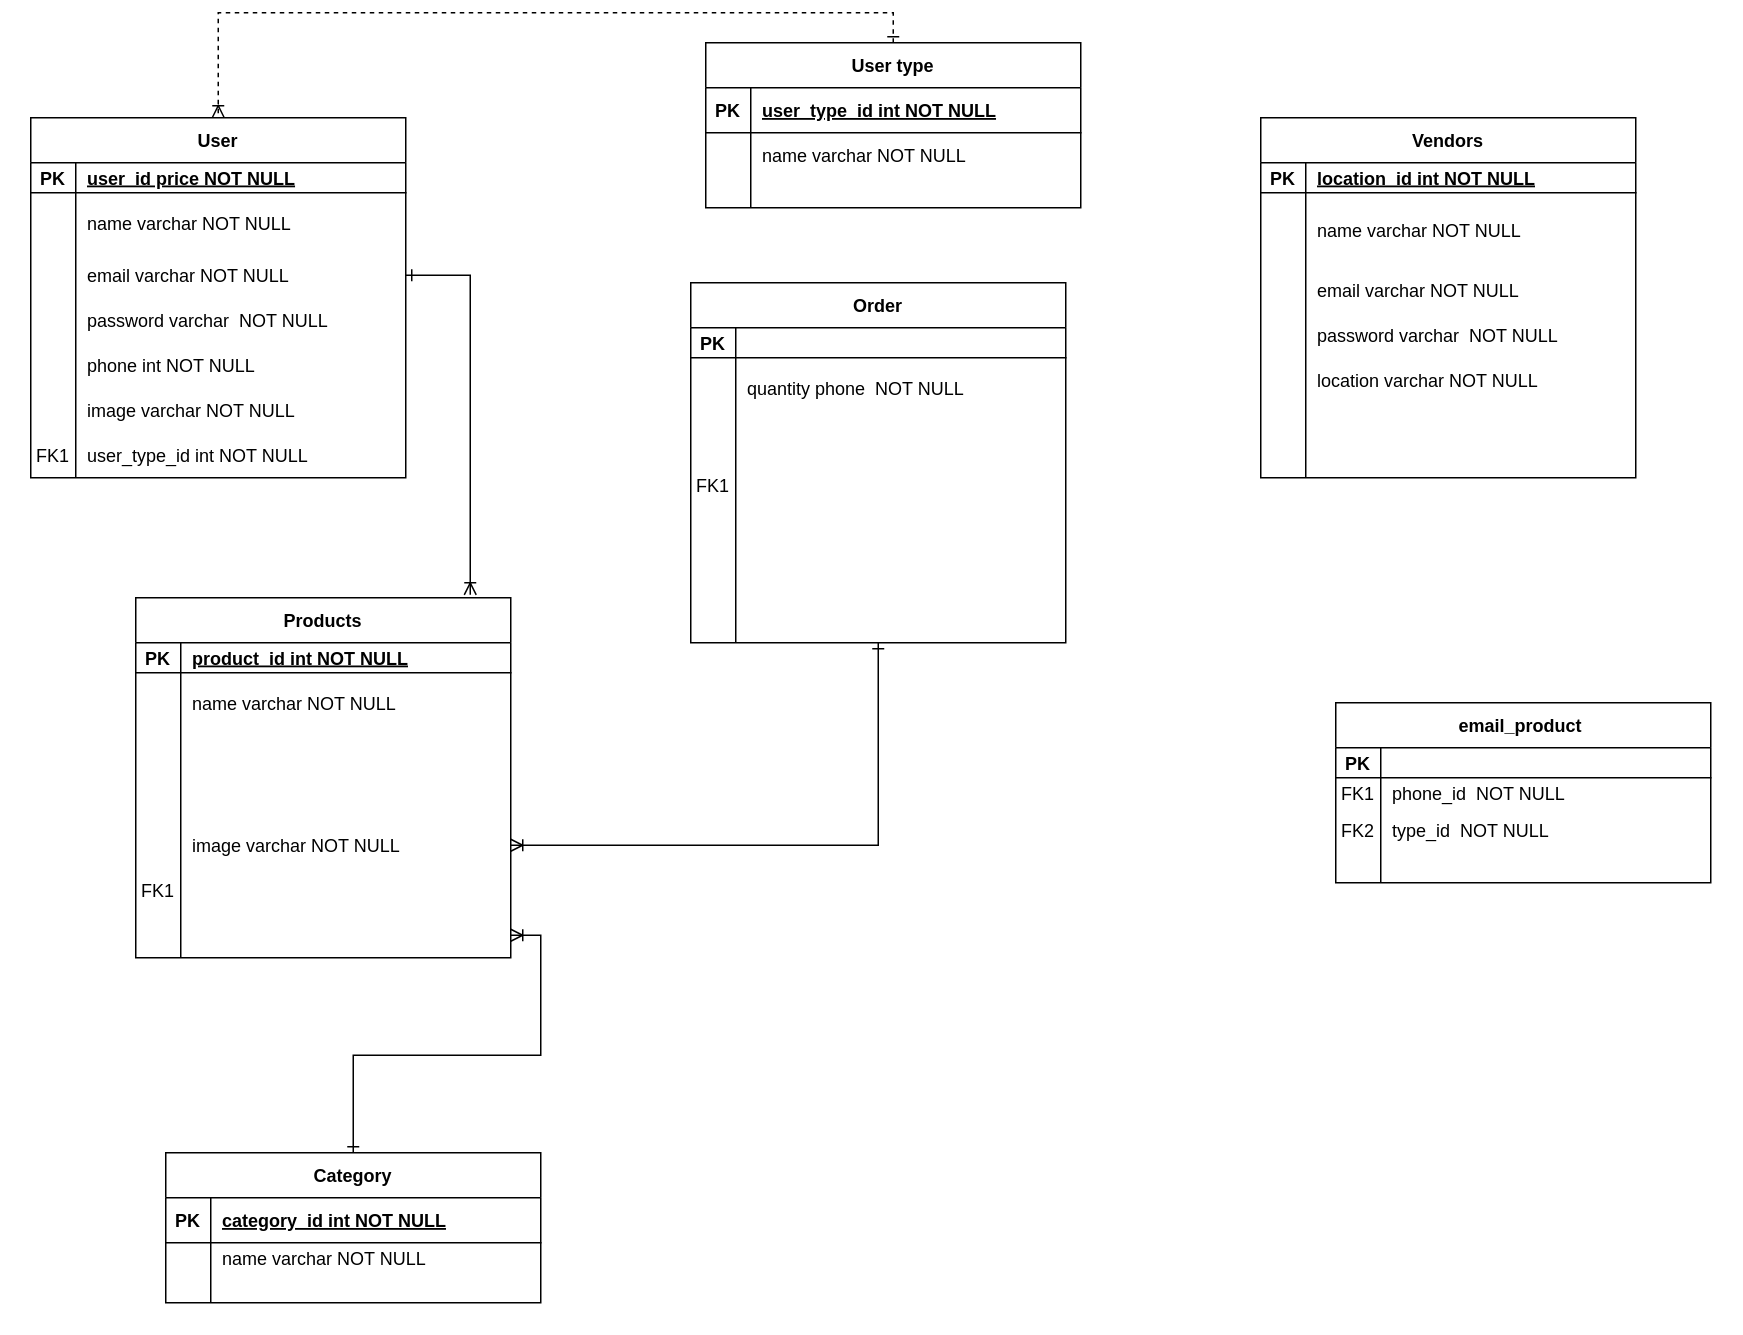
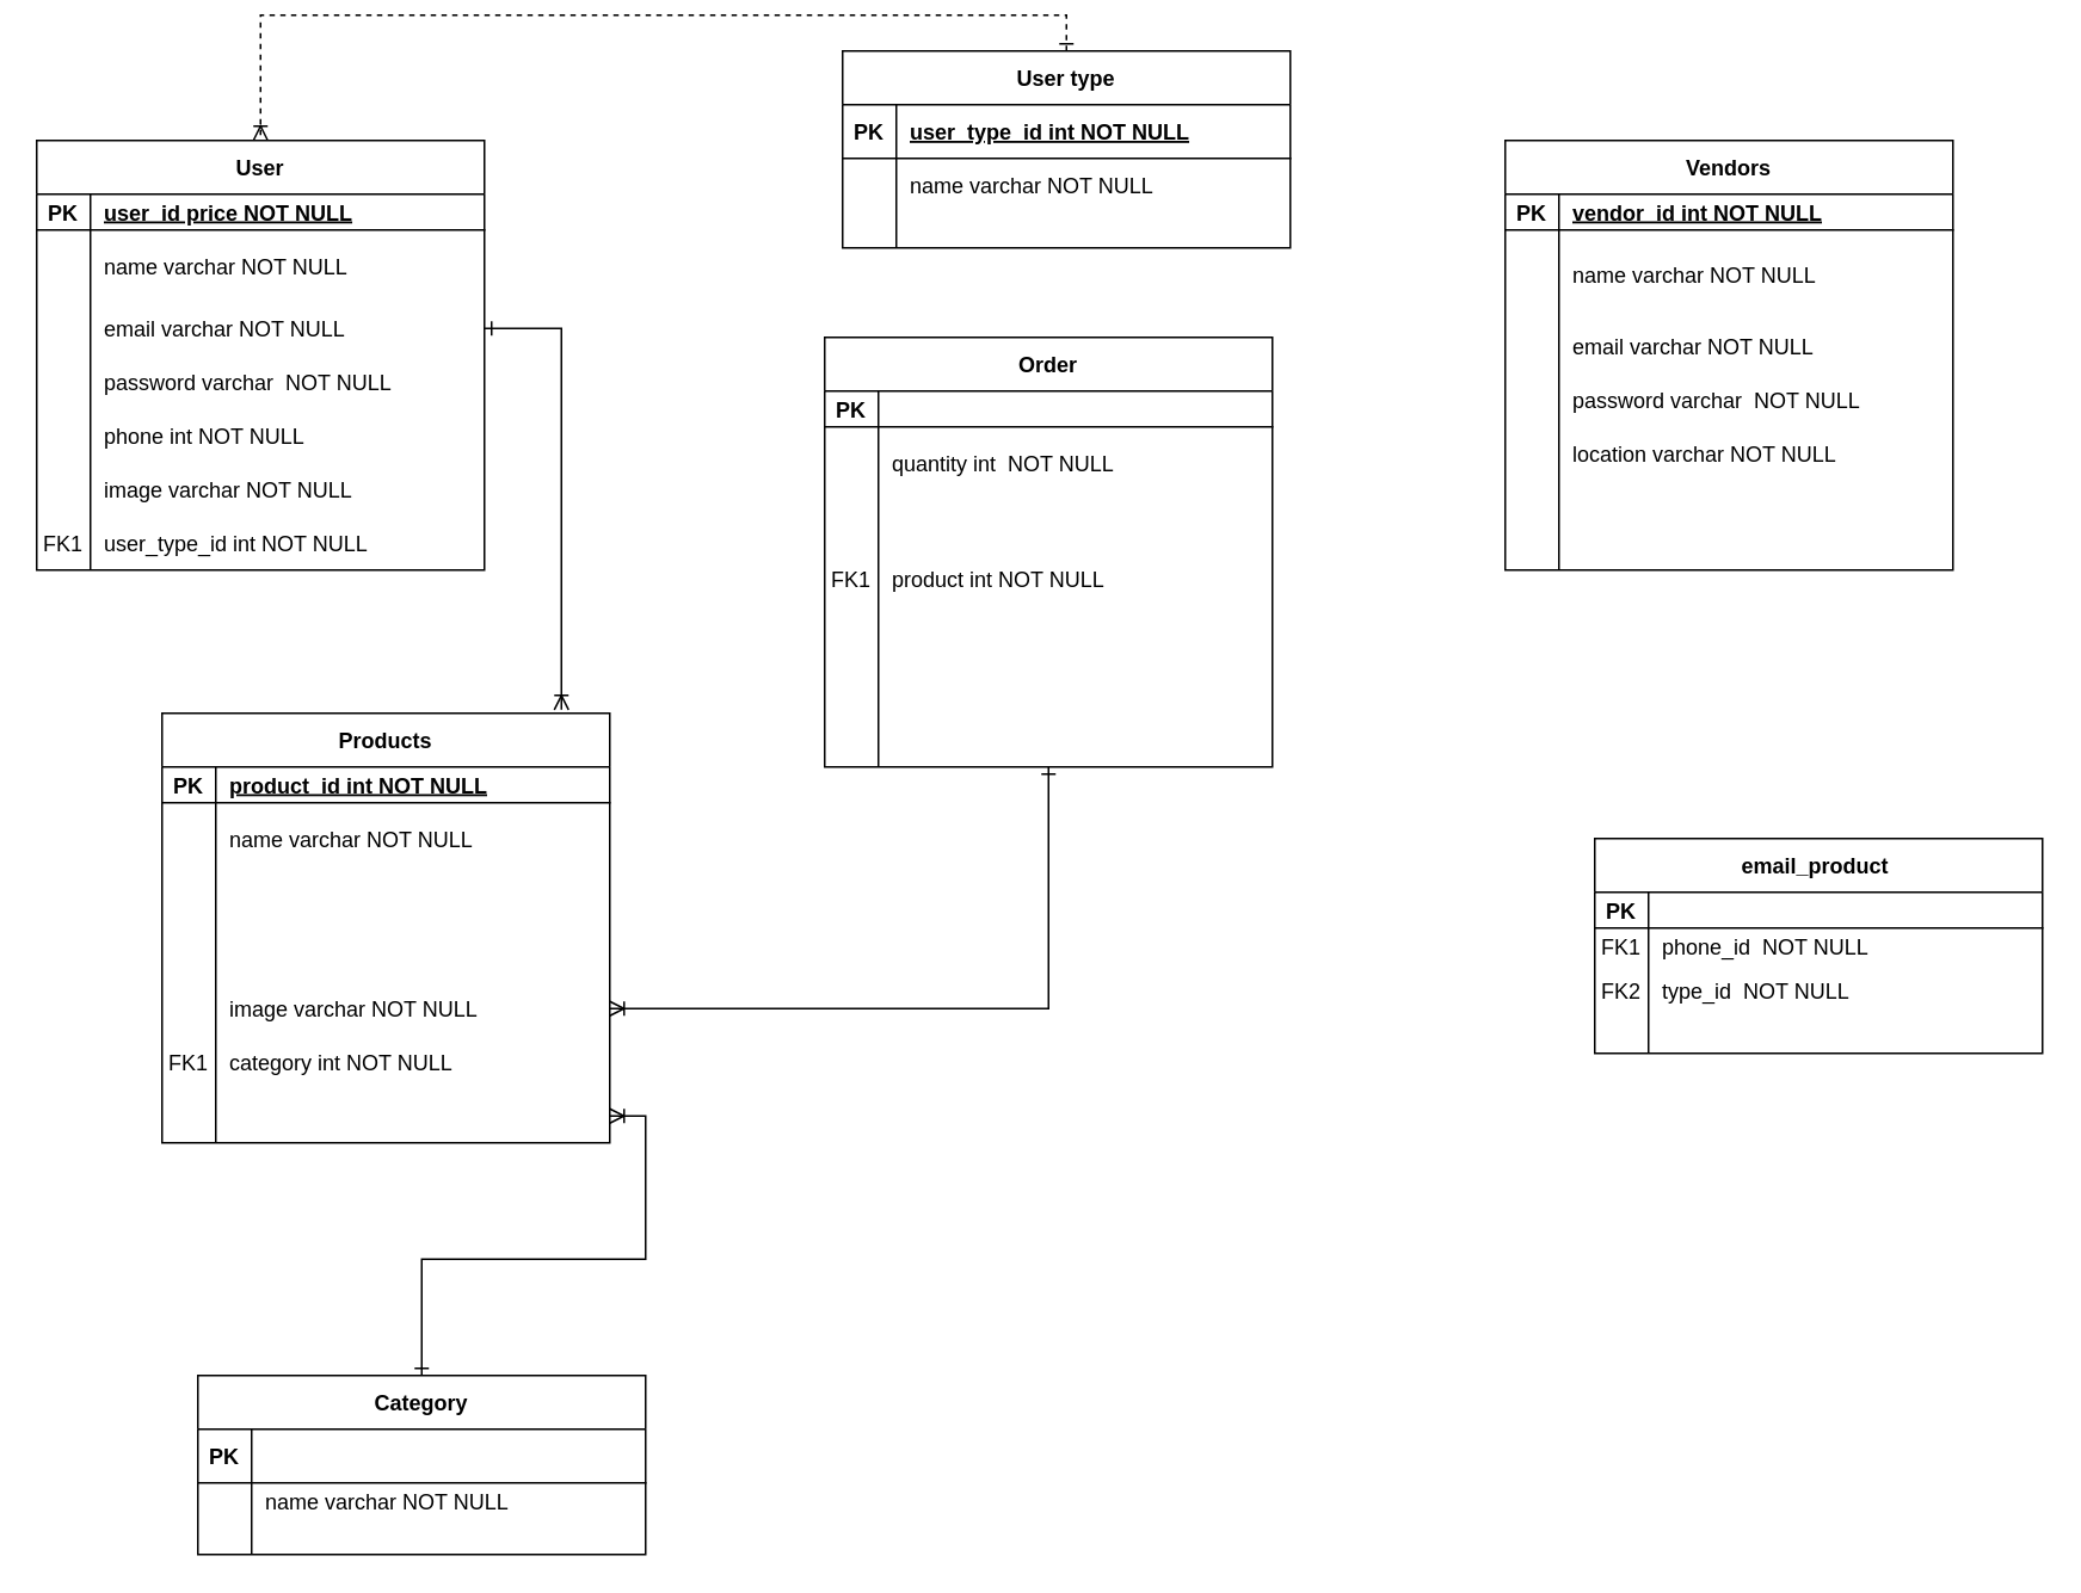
- <mxCell id="27" value="location_id int NOT NULL " style="shape=partialRectangle;overflow=hidden;connectable=0;fillColor=none;top=0;left=0;bottom=0;right=0;align=left;spacingLeft=6;fontStyle=5;" vertex="1" parent="25"><mxGeometry x="30" width="220" height="20" as="geometry" /></mxCell>
+ <mxCell id="27" value="vendor_id int NOT NULL " style="shape=partialRectangle;overflow=hidden;connectable=0;fillColor=none;top=0;left=0;bottom=0;right=0;align=left;spacingLeft=6;fontStyle=5;" vertex="1" parent="25"><mxGeometry x="30" width="220" height="20" as="geometry" /></mxCell>
- <mxCell id="106" value="quantity phone  NOT NULL" style="shape=partialRectangle;overflow=hidden;connectable=0;fillColor=none;top=0;left=0;bottom=0;right=0;align=left;spacingLeft=6;" vertex="1" parent="104"><mxGeometry x="30" width="220" height="40" as="geometry" /></mxCell>
+ <mxCell id="106" value="quantity int  NOT NULL" style="shape=partialRectangle;overflow=hidden;connectable=0;fillColor=none;top=0;left=0;bottom=0;right=0;align=left;spacingLeft=6;" vertex="1" parent="104"><mxGeometry x="30" width="220" height="40" as="geometry" /></mxCell>
+ <mxCell id="111" value="product int NOT NULL" style="shape=partialRectangle;overflow=hidden;connectable=0;fillColor=none;top=0;left=0;bottom=0;right=0;align=left;spacingLeft=6;" vertex="1" parent="109"><mxGeometry x="30" width="220" height="30" as="geometry" /></mxCell>
+ <mxCell id="96" value="category int NOT NULL" style="shape=partialRectangle;overflow=hidden;connectable=0;fillColor=none;top=0;left=0;bottom=0;right=0;align=left;spacingLeft=6;" vertex="1" parent="94"><mxGeometry x="30" width="220" height="30" as="geometry" /></mxCell>
- <mxCell id="17" value="category_id int NOT NULL " style="shape=partialRectangle;overflow=hidden;connectable=0;fillColor=none;top=0;left=0;bottom=0;right=0;align=left;spacingLeft=6;fontStyle=5;" vertex="1" parent="15"><mxGeometry x="30" width="220" height="30" as="geometry" /></mxCell>
